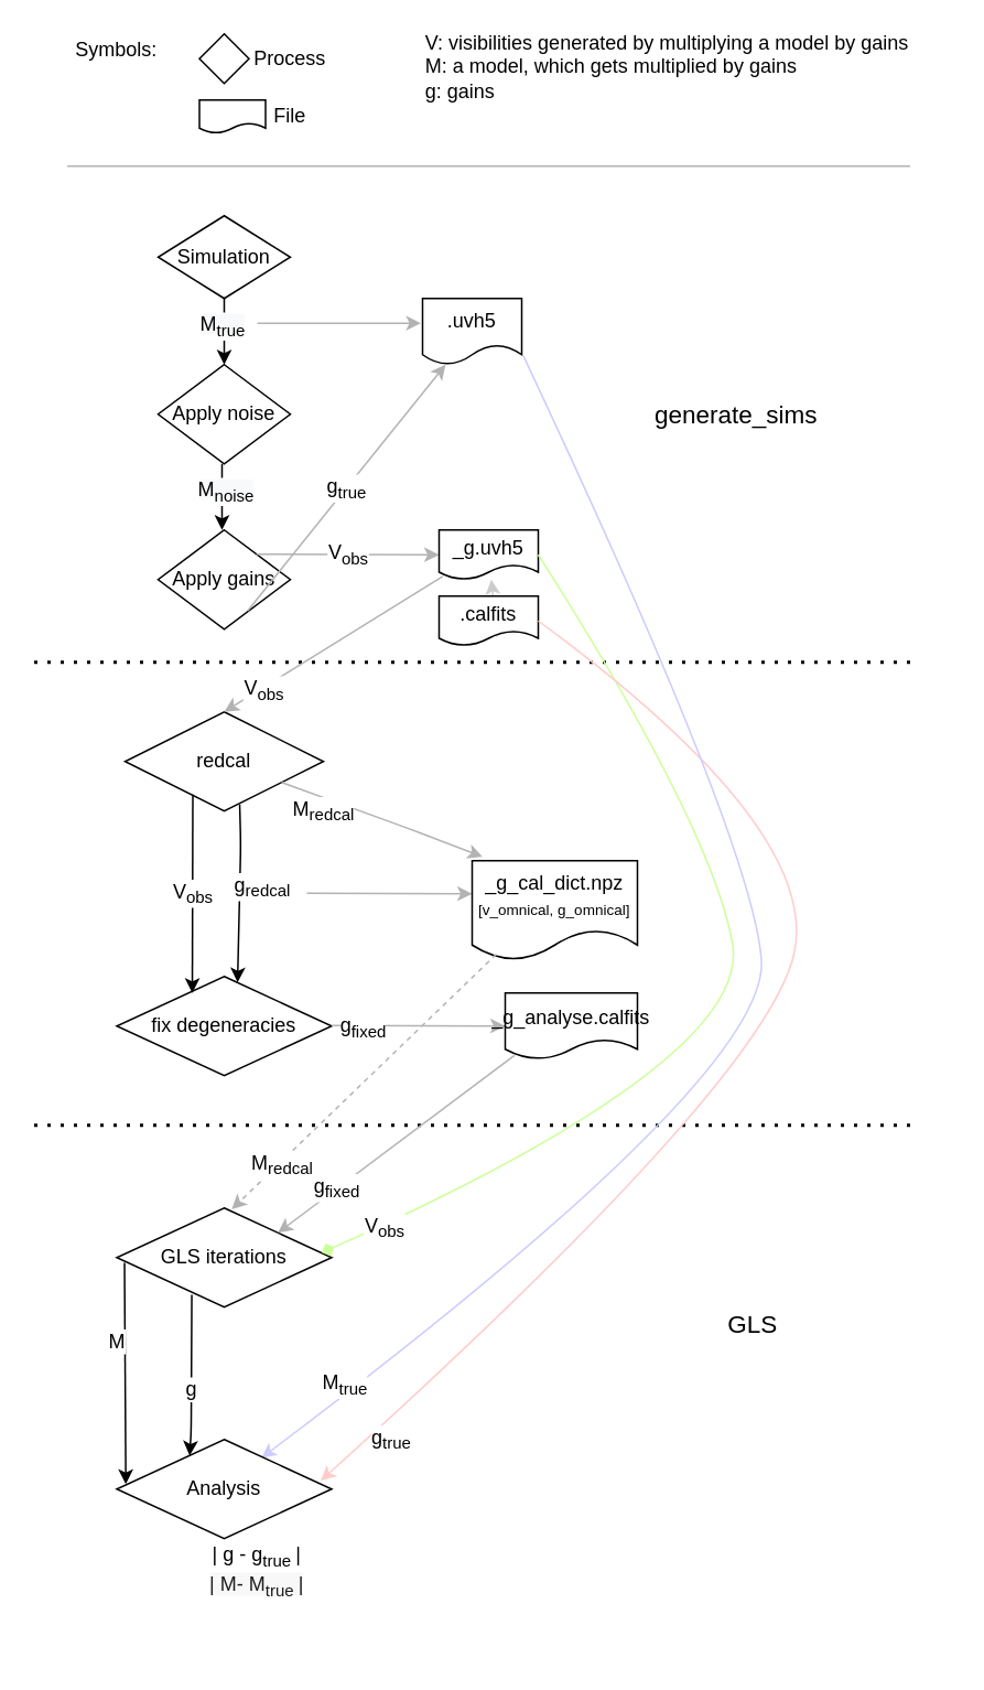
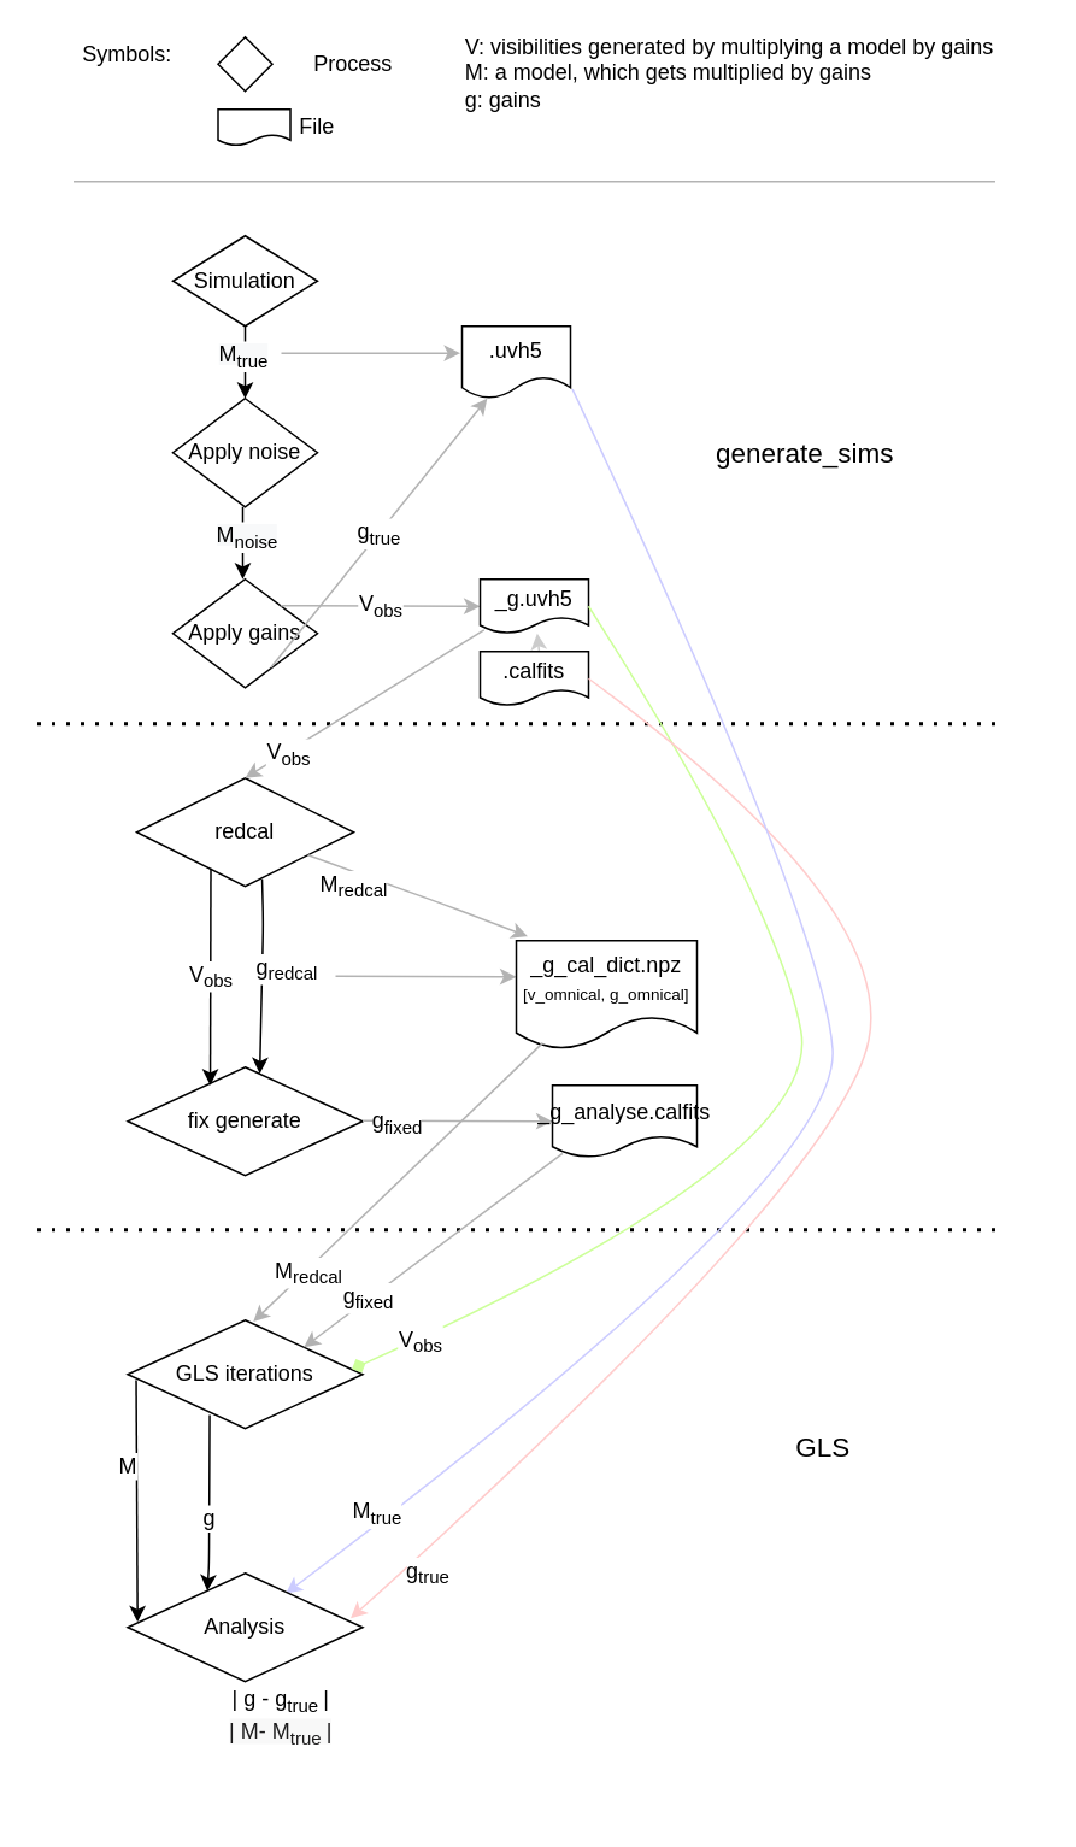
- <mxCell id="52" value="Process" style="text;html=1;strokeColor=none;fillColor=none;align=center;verticalAlign=middle;whiteSpace=wrap;rounded=0;" parent="1" vertex="1"><mxGeometry x="155" y="25" width="40" height="20" as="geometry" /></mxCell>
+ <mxCell id="52" value="Process" style="text;html=1;strokeColor=none;fillColor=none;align=center;verticalAlign=middle;whiteSpace=wrap;rounded=0;" parent="1" vertex="1"><mxGeometry x="175" y="25" width="40" height="20" as="geometry" /></mxCell>
- <mxCell id="10" value="fix degeneracies" style="rhombus;whiteSpace=wrap;html=1;" parent="1" vertex="1"><mxGeometry x="70" y="590" width="130" height="60" as="geometry" /></mxCell>
+ <mxCell id="10" value="fix generate" style="rhombus;whiteSpace=wrap;html=1;" parent="1" vertex="1"><mxGeometry x="70" y="590" width="130" height="60" as="geometry" /></mxCell>
- <mxCell id="34" value="" style="endArrow=classic;html=1;strokeColor=#B3B3B3;entryX=0.535;entryY=0.014;entryDx=0;entryDy=0;entryPerimeter=0;exitX=0.146;exitY=0.943;exitDx=0;exitDy=0;exitPerimeter=0;dashed=1;" parent="1" source="18" target="29" edge="1"><mxGeometry width="50" height="50" relative="1" as="geometry"><mxPoint x="315" y="557" as="sourcePoint" /><mxPoint x="145" y="710" as="targetPoint" /></mxGeometry></mxCell>
+ <mxCell id="34" value="" style="endArrow=classic;html=1;strokeColor=#B3B3B3;entryX=0.535;entryY=0.014;entryDx=0;entryDy=0;entryPerimeter=0;exitX=0.146;exitY=0.943;exitDx=0;exitDy=0;exitPerimeter=0;" parent="1" source="18" target="29" edge="1"><mxGeometry width="50" height="50" relative="1" as="geometry"><mxPoint x="315" y="557" as="sourcePoint" /><mxPoint x="145" y="710" as="targetPoint" /></mxGeometry></mxCell>
